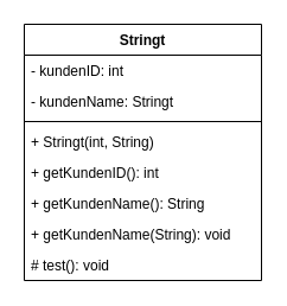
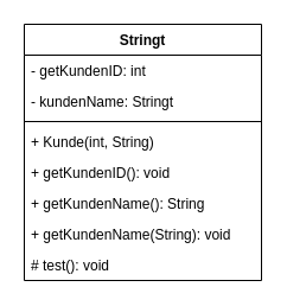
- <mxCell id="3" value="- kundenID: int" style="text;strokeColor=none;fillColor=none;align=left;verticalAlign=top;spacingLeft=4;spacingRight=4;overflow=hidden;rotatable=0;points=[[0,0.5],[1,0.5]];portConstraint=eastwest;" vertex="1" parent="2"><mxGeometry y="26" width="200" height="26" as="geometry" /></mxCell>
+ <mxCell id="3" value="- getKundenID: int" style="text;strokeColor=none;fillColor=none;align=left;verticalAlign=top;spacingLeft=4;spacingRight=4;overflow=hidden;rotatable=0;points=[[0,0.5],[1,0.5]];portConstraint=eastwest;" vertex="1" parent="2"><mxGeometry y="26" width="200" height="26" as="geometry" /></mxCell>
- <mxCell id="6" value="+ Stringt(int, String)" style="text;strokeColor=none;fillColor=none;align=left;verticalAlign=top;spacingLeft=4;spacingRight=4;overflow=hidden;rotatable=0;points=[[0,0.5],[1,0.5]];portConstraint=eastwest;" vertex="1" parent="2"><mxGeometry y="86" width="200" height="26" as="geometry" /></mxCell>
+ <mxCell id="6" value="+ Kunde(int, String)" style="text;strokeColor=none;fillColor=none;align=left;verticalAlign=top;spacingLeft=4;spacingRight=4;overflow=hidden;rotatable=0;points=[[0,0.5],[1,0.5]];portConstraint=eastwest;" vertex="1" parent="2"><mxGeometry y="86" width="200" height="26" as="geometry" /></mxCell>
- <mxCell id="7" value="+ getKundenID(): int" style="text;strokeColor=none;fillColor=none;align=left;verticalAlign=top;spacingLeft=4;spacingRight=4;overflow=hidden;rotatable=0;points=[[0,0.5],[1,0.5]];portConstraint=eastwest;" vertex="1" parent="2"><mxGeometry y="112" width="200" height="26" as="geometry" /></mxCell>
+ <mxCell id="7" value="+ getKundenID(): void" style="text;strokeColor=none;fillColor=none;align=left;verticalAlign=top;spacingLeft=4;spacingRight=4;overflow=hidden;rotatable=0;points=[[0,0.5],[1,0.5]];portConstraint=eastwest;" vertex="1" parent="2"><mxGeometry y="112" width="200" height="26" as="geometry" /></mxCell>
